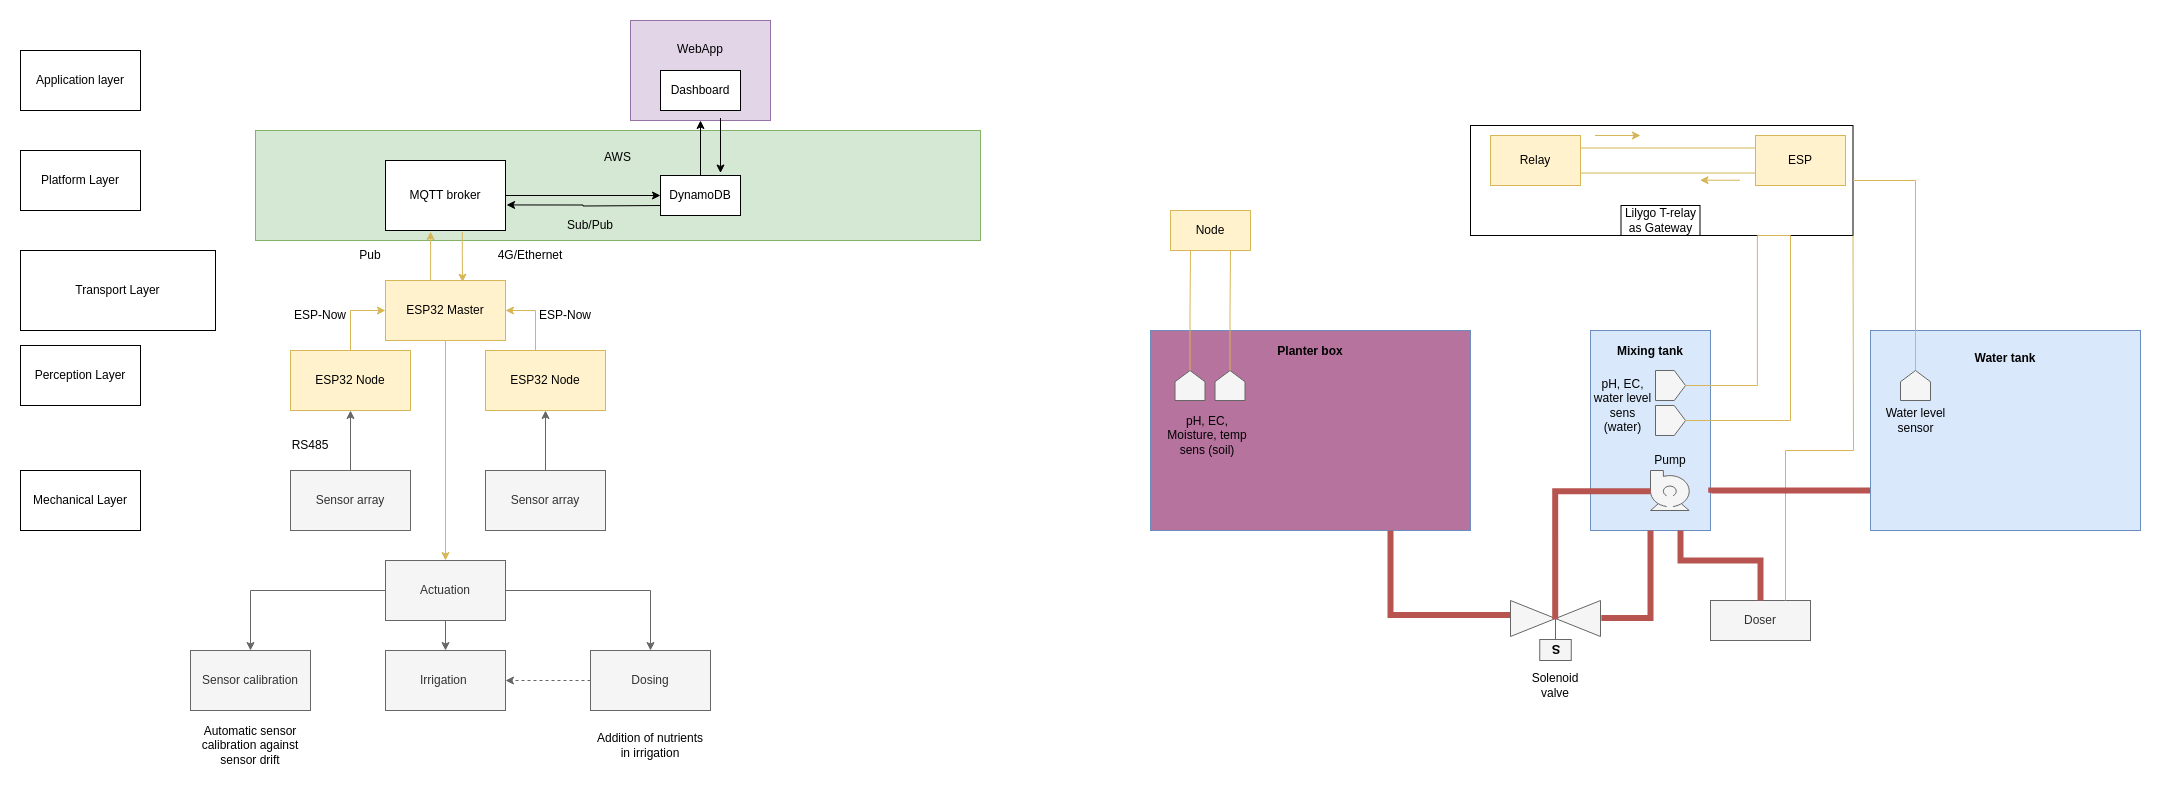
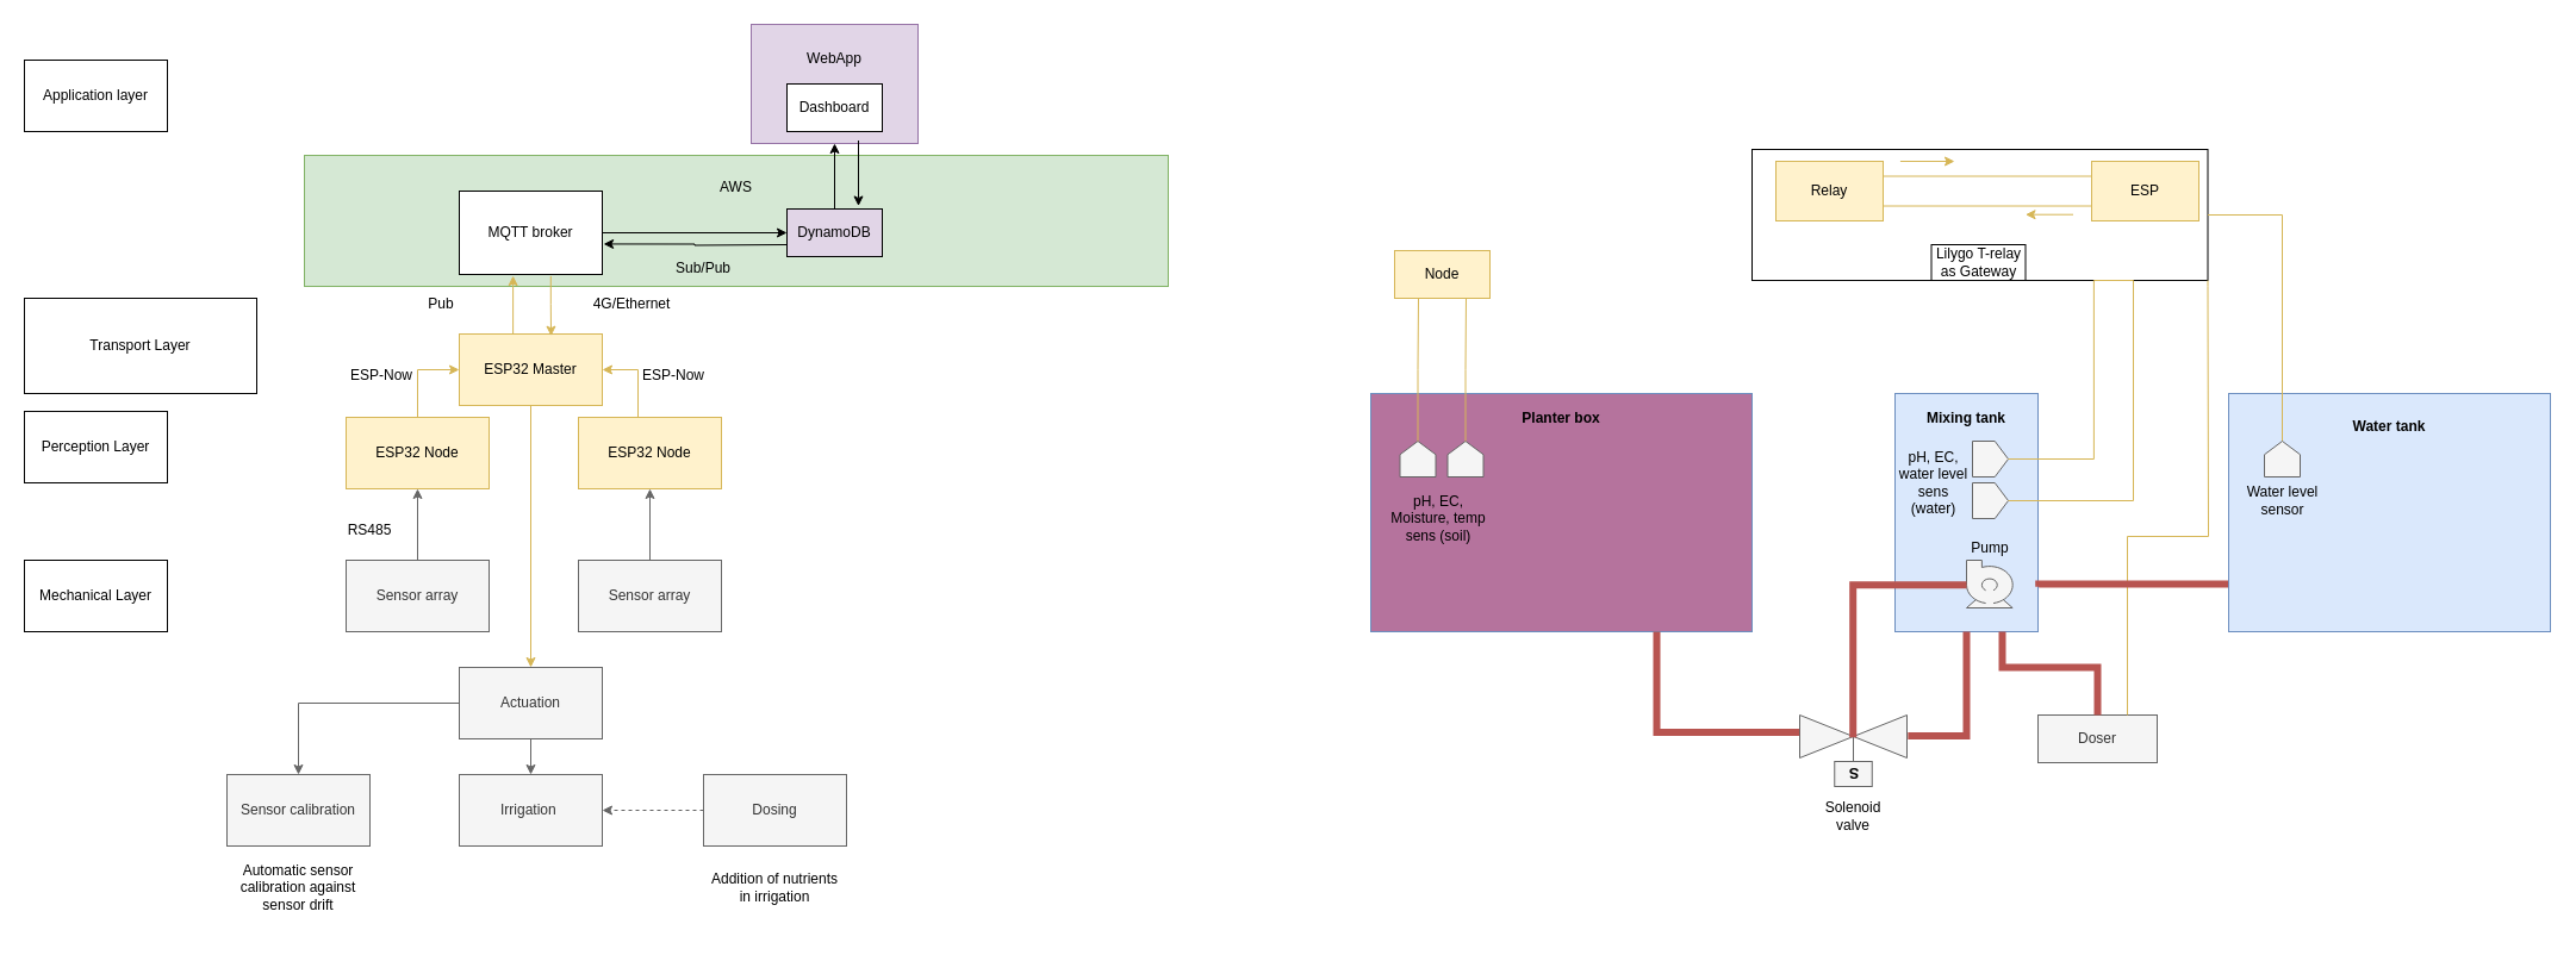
- <mxCell id="4" value="Platform Layer" style="rounded=0;whiteSpace=wrap;html=1;" parent="1" vertex="1"><mxGeometry x="20" y="150" width="120" height="60" as="geometry" /></mxCell>
- <mxCell id="22" value="DynamoDB" style="rounded=0;whiteSpace=wrap;html=1;" parent="1" vertex="1"><mxGeometry x="660" y="175" width="80" height="40" as="geometry" /></mxCell>
+ <mxCell id="22" value="DynamoDB" style="rounded=0;whiteSpace=wrap;html=1;fillColor=#e1d5e7;" parent="1" vertex="1"><mxGeometry x="660" y="175" width="80" height="40" as="geometry" /></mxCell>
- <mxCell id="35" value="" style="edgeStyle=orthogonalEdgeStyle;rounded=0;orthogonalLoop=1;jettySize=auto;html=1;fillColor=#f5f5f5;strokeColor=#666666;exitX=1;exitY=0.5;exitDx=0;exitDy=0;entryX=0.5;entryY=0;entryDx=0;entryDy=0;" parent="1" source="28" target="31" edge="1"><mxGeometry relative="1" as="geometry"><mxPoint x="270" y="670" as="targetPoint" /><mxPoint x="405" y="610" as="sourcePoint" /></mxGeometry></mxCell>
